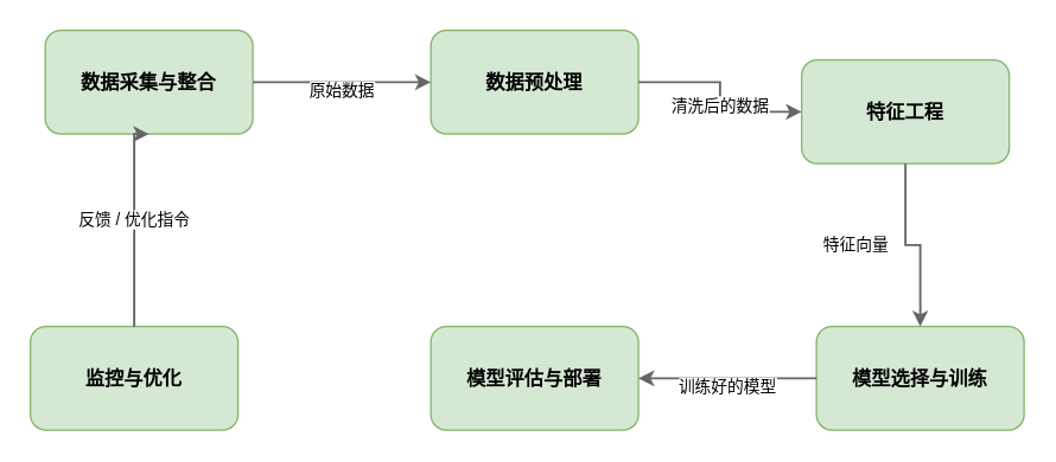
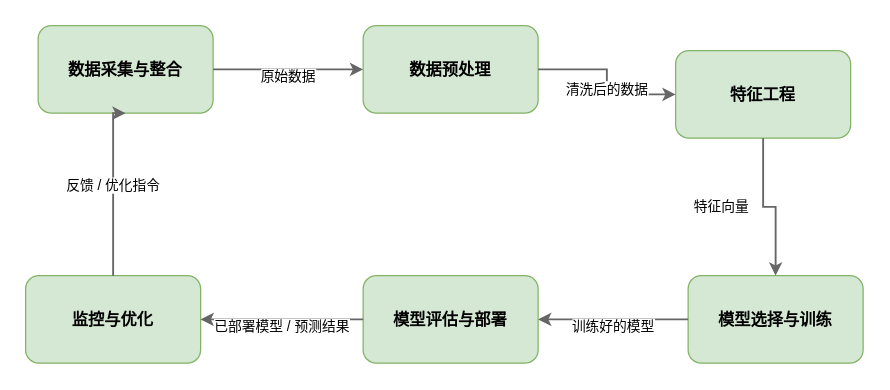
+ <mxCell id="12" value="已部署模型 / 预测结果" style="edgeStyle=orthogonalEdgeStyle;rounded=0;orthogonalLoop=1;jettySize=auto;html=1;exitX=0;exitY=0.5;exitDx=0;exitDy=0;entryX=1;entryY=0.5;entryDx=0;entryDy=0;endArrow=classic;endFill=1;strokeColor=#666666;strokeWidth=1.5;fontSize=11;verticalAlign=bottom;" edge="1" parent="1" source="6" target="7"><mxGeometry relative="1" as="geometry"><mxPoint y="15" as="offset" /></mxGeometry></mxCell>
